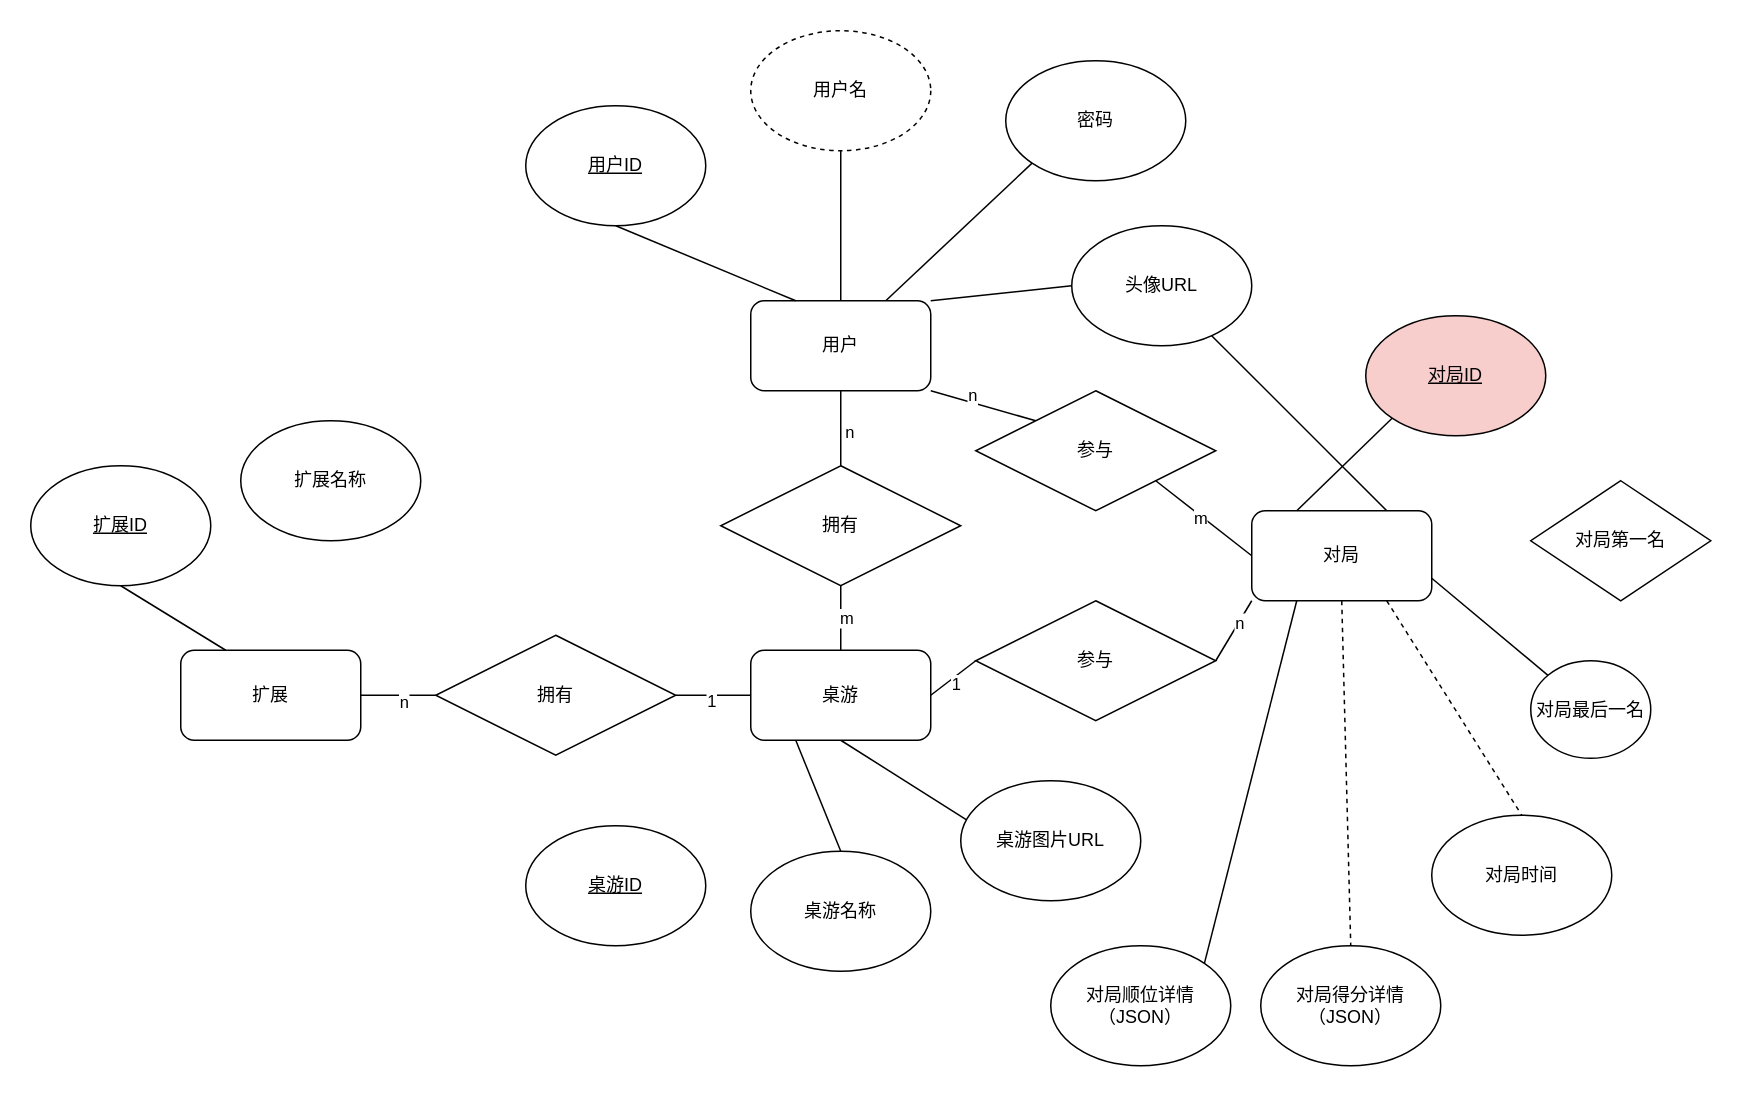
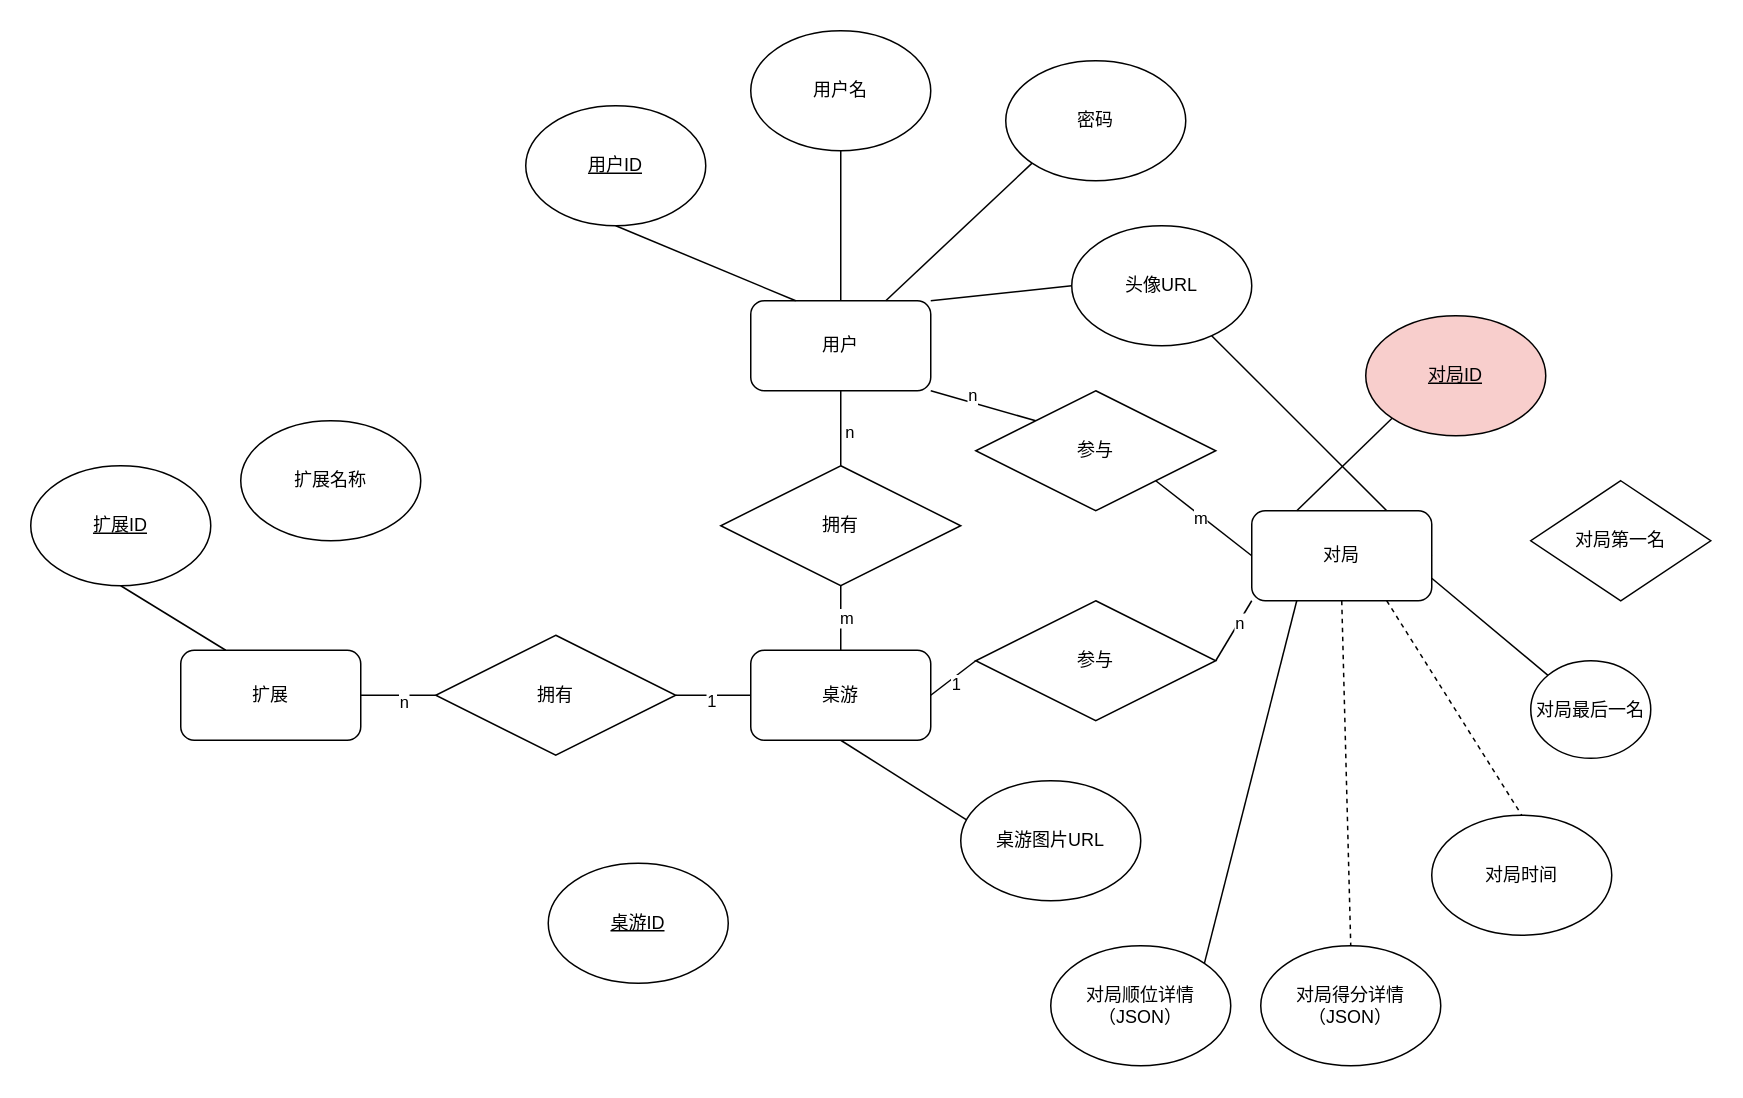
- <mxCell id="10" value="用户名" style="ellipse;whiteSpace=wrap;html=1;dashed=1;" parent="1" vertex="1"><mxGeometry x="500" y="20" width="120" height="80" as="geometry" /></mxCell>
+ <mxCell id="10" value="用户名" style="ellipse;whiteSpace=wrap;html=1;" parent="1" vertex="1"><mxGeometry x="500" y="20" width="120" height="80" as="geometry" /></mxCell>
- <mxCell id="15" style="edgeStyle=none;html=1;exitX=0.25;exitY=1;exitDx=0;exitDy=0;entryX=0.5;entryY=0;entryDx=0;entryDy=0;endArrow=none;endFill=0;" parent="1" source="19" target="21" edge="1"><mxGeometry relative="1" as="geometry" /></mxCell>
- <mxCell id="20" value="&lt;u&gt;桌游ID&lt;/u&gt;" style="ellipse;whiteSpace=wrap;html=1;" parent="1" vertex="1"><mxGeometry x="350" y="550" width="120" height="80" as="geometry" /></mxCell>
+ <mxCell id="20" value="&lt;u&gt;桌游ID&lt;/u&gt;" style="ellipse;whiteSpace=wrap;html=1;" parent="1" vertex="1"><mxGeometry x="365" y="575" width="120" height="80" as="geometry" /></mxCell>
- <mxCell id="21" value="桌游名称" style="ellipse;whiteSpace=wrap;html=1;" parent="1" vertex="1"><mxGeometry x="500" y="567" width="120" height="80" as="geometry" /></mxCell>
